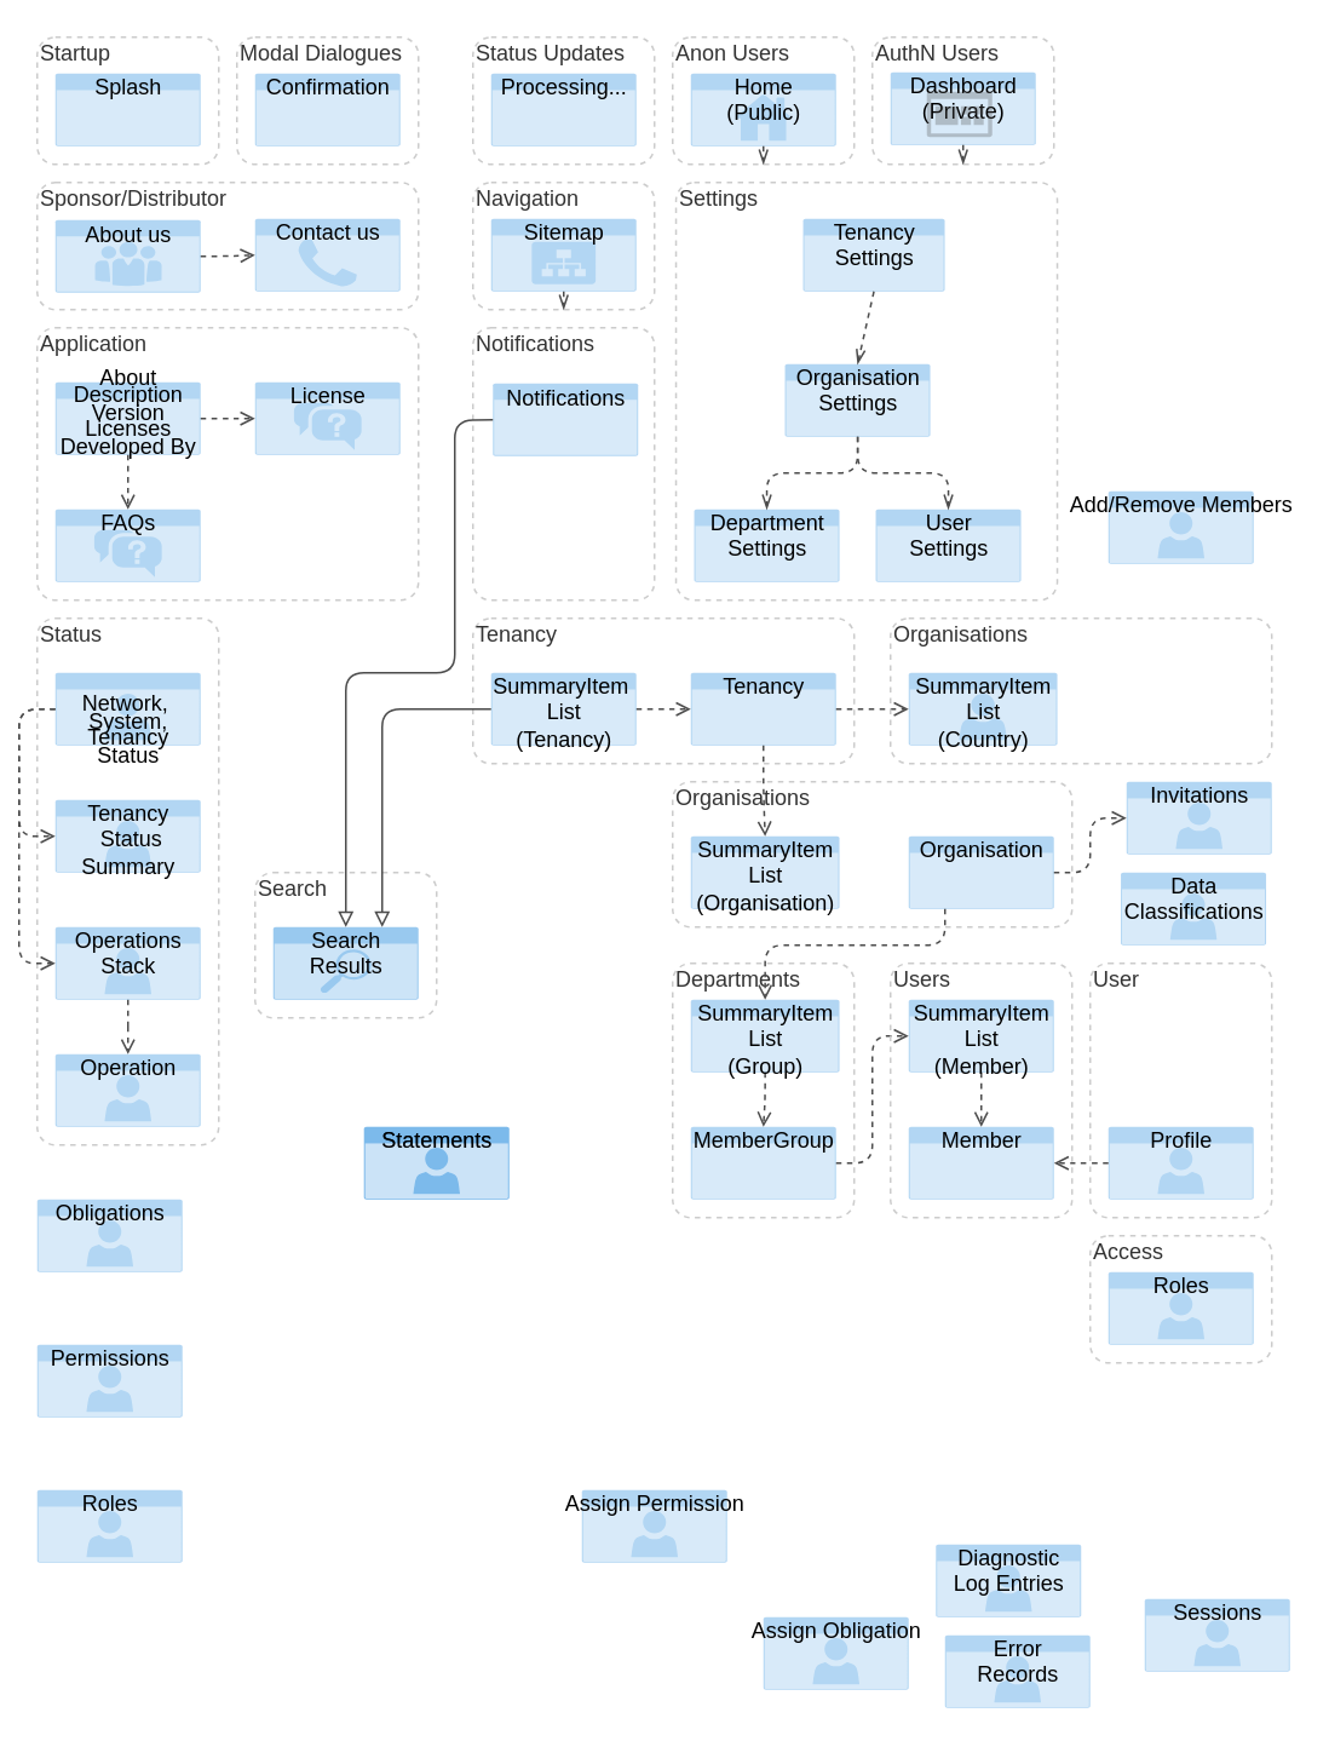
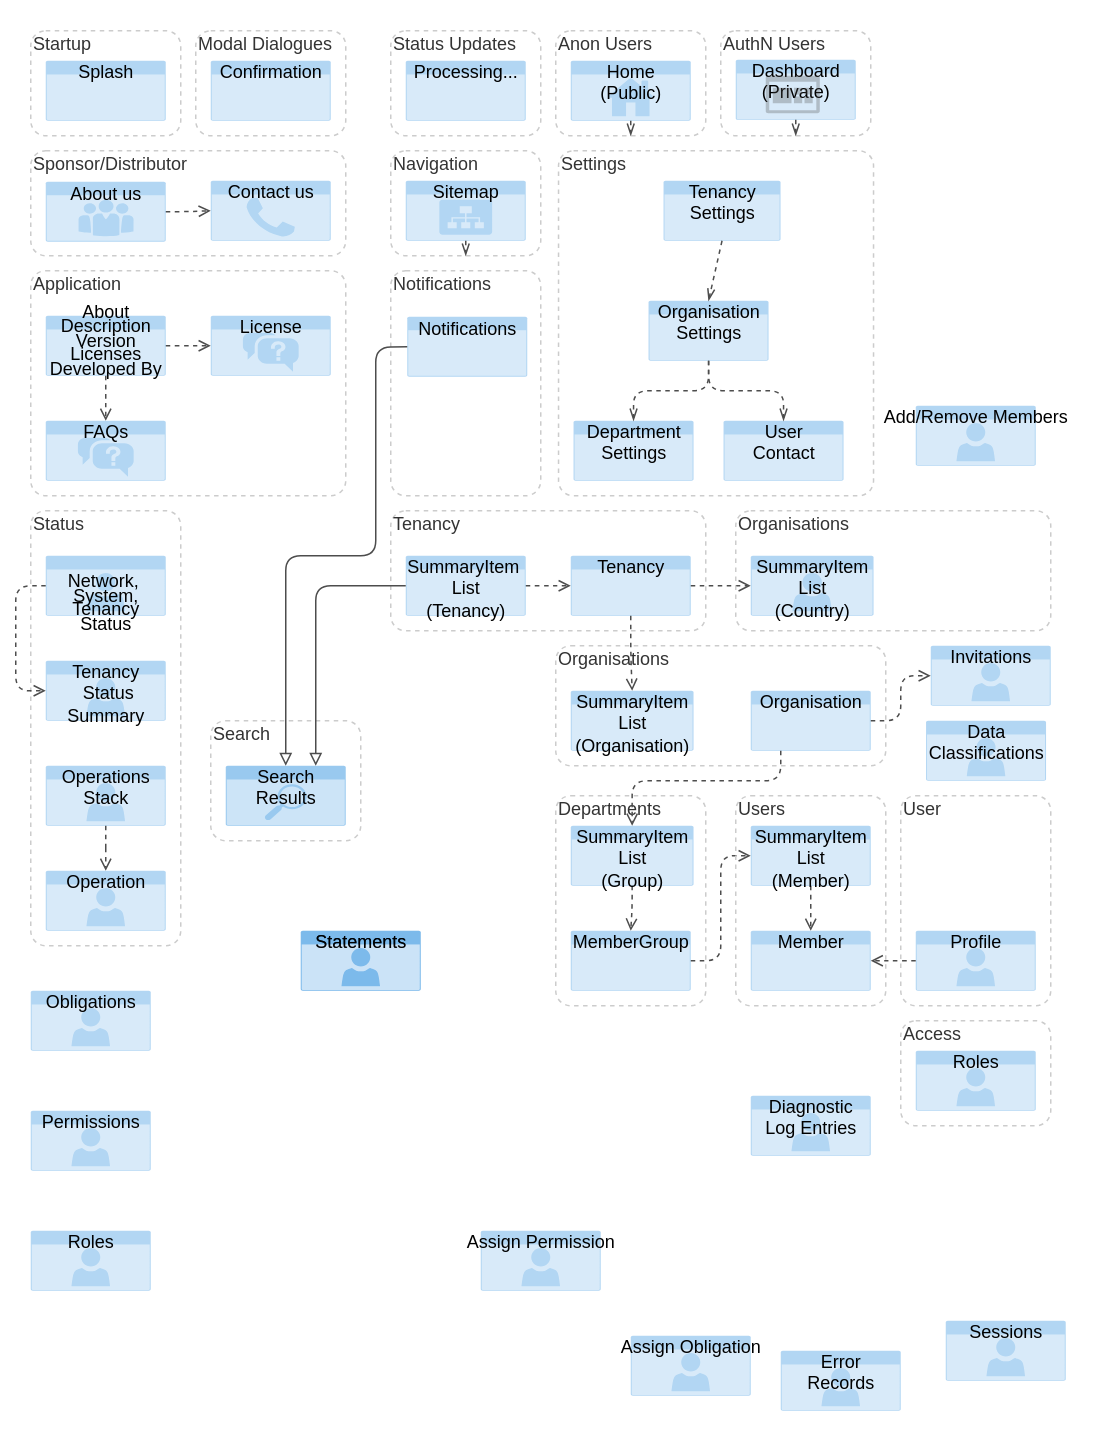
- <mxCell id="6" value="User &lt;br style=&quot;font-size: 12px;&quot;&gt;Settings" style="html=1;strokeColor=none;fillColor=#0079D6;labelPosition=center;verticalLabelPosition=middle;verticalAlign=top;align=center;fontSize=12;outlineConnect=0;spacingTop=-6;fontColor=#000000;shape=mxgraph.sitemap.page;comic=0;opacity=30;" vertex="1" parent="5"><mxGeometry x="110" y="180" width="80" height="40" as="geometry" /></mxCell>
+ <mxCell id="6" value="User &lt;br style=&quot;font-size: 12px;&quot;&gt;Contact" style="html=1;strokeColor=none;fillColor=#0079D6;labelPosition=center;verticalLabelPosition=middle;verticalAlign=top;align=center;fontSize=12;outlineConnect=0;spacingTop=-6;fontColor=#000000;shape=mxgraph.sitemap.page;comic=0;opacity=30;" vertex="1" parent="5"><mxGeometry x="110" y="180" width="80" height="40" as="geometry" /></mxCell>
- <mxCell id="33" style="edgeStyle=orthogonalEdgeStyle;rounded=1;orthogonalLoop=1;jettySize=auto;html=1;entryX=0;entryY=0.5;entryDx=0;entryDy=0;entryPerimeter=0;dashed=1;startArrow=none;startFill=0;endArrow=open;endFill=0;strokeColor=#4D4D4D;fontSize=12;fontColor=#000000;exitX=0;exitY=0.5;exitDx=0;exitDy=0;exitPerimeter=0;" edge="1" parent="27" source="29" target="31"><mxGeometry relative="1" as="geometry" /></mxCell>
- <mxCell id="68" value="Diagnostic &lt;br&gt;Log Entries" style="html=1;strokeColor=none;fillColor=#0079D6;labelPosition=center;verticalLabelPosition=middle;verticalAlign=top;align=center;fontSize=12;outlineConnect=0;spacingTop=-6;fontColor=#000000;shape=mxgraph.sitemap.profile;comic=0;opacity=30;" vertex="1" parent="1"><mxGeometry x="515" y="850" width="80" height="40" as="geometry" /></mxCell>
+ <mxCell id="68" value="Diagnostic &lt;br&gt;Log Entries" style="html=1;strokeColor=none;fillColor=#0079D6;labelPosition=center;verticalLabelPosition=middle;verticalAlign=top;align=center;fontSize=12;outlineConnect=0;spacingTop=-6;fontColor=#000000;shape=mxgraph.sitemap.profile;comic=0;opacity=30;" vertex="1" parent="1"><mxGeometry x="500" y="730" width="80" height="40" as="geometry" /></mxCell>
